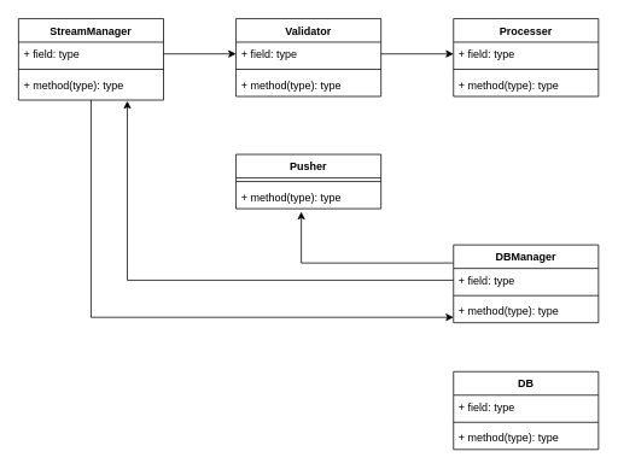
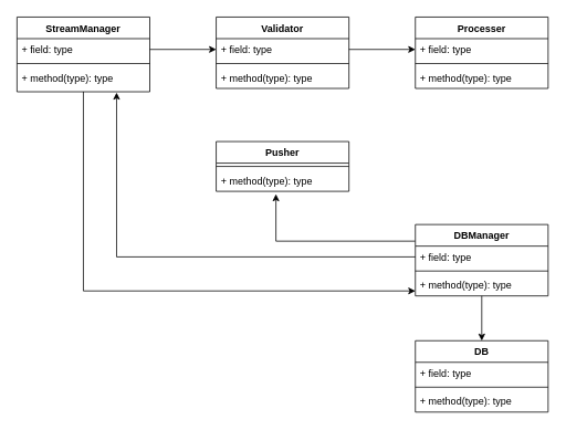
+ <mxCell id="2" style="edgeStyle=orthogonalEdgeStyle;rounded=0;orthogonalLoop=1;jettySize=auto;html=1;entryX=0.5;entryY=0;entryDx=0;entryDy=0;" edge="1" parent="1" source="4" target="20"><mxGeometry relative="1" as="geometry" /></mxCell>
